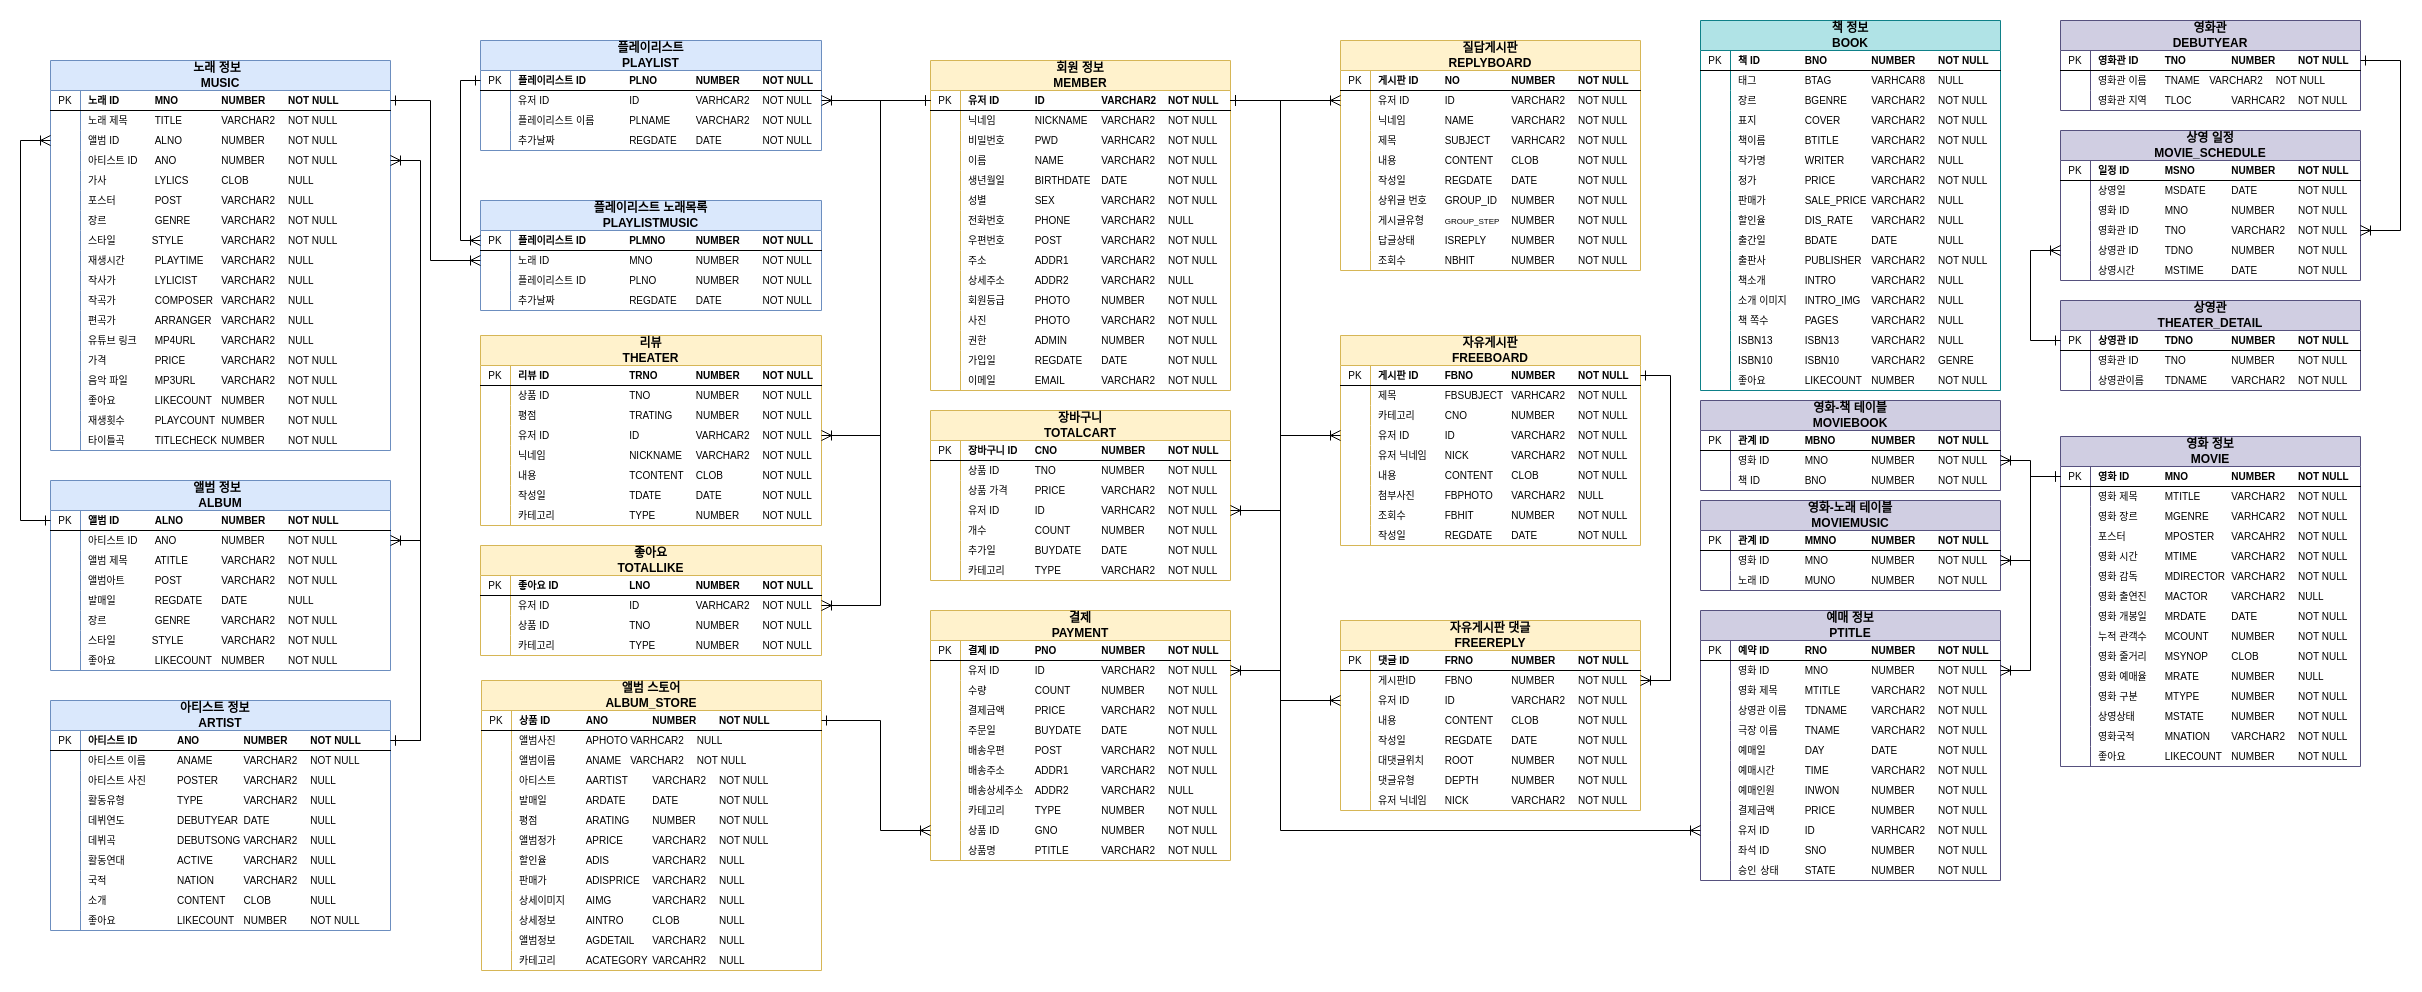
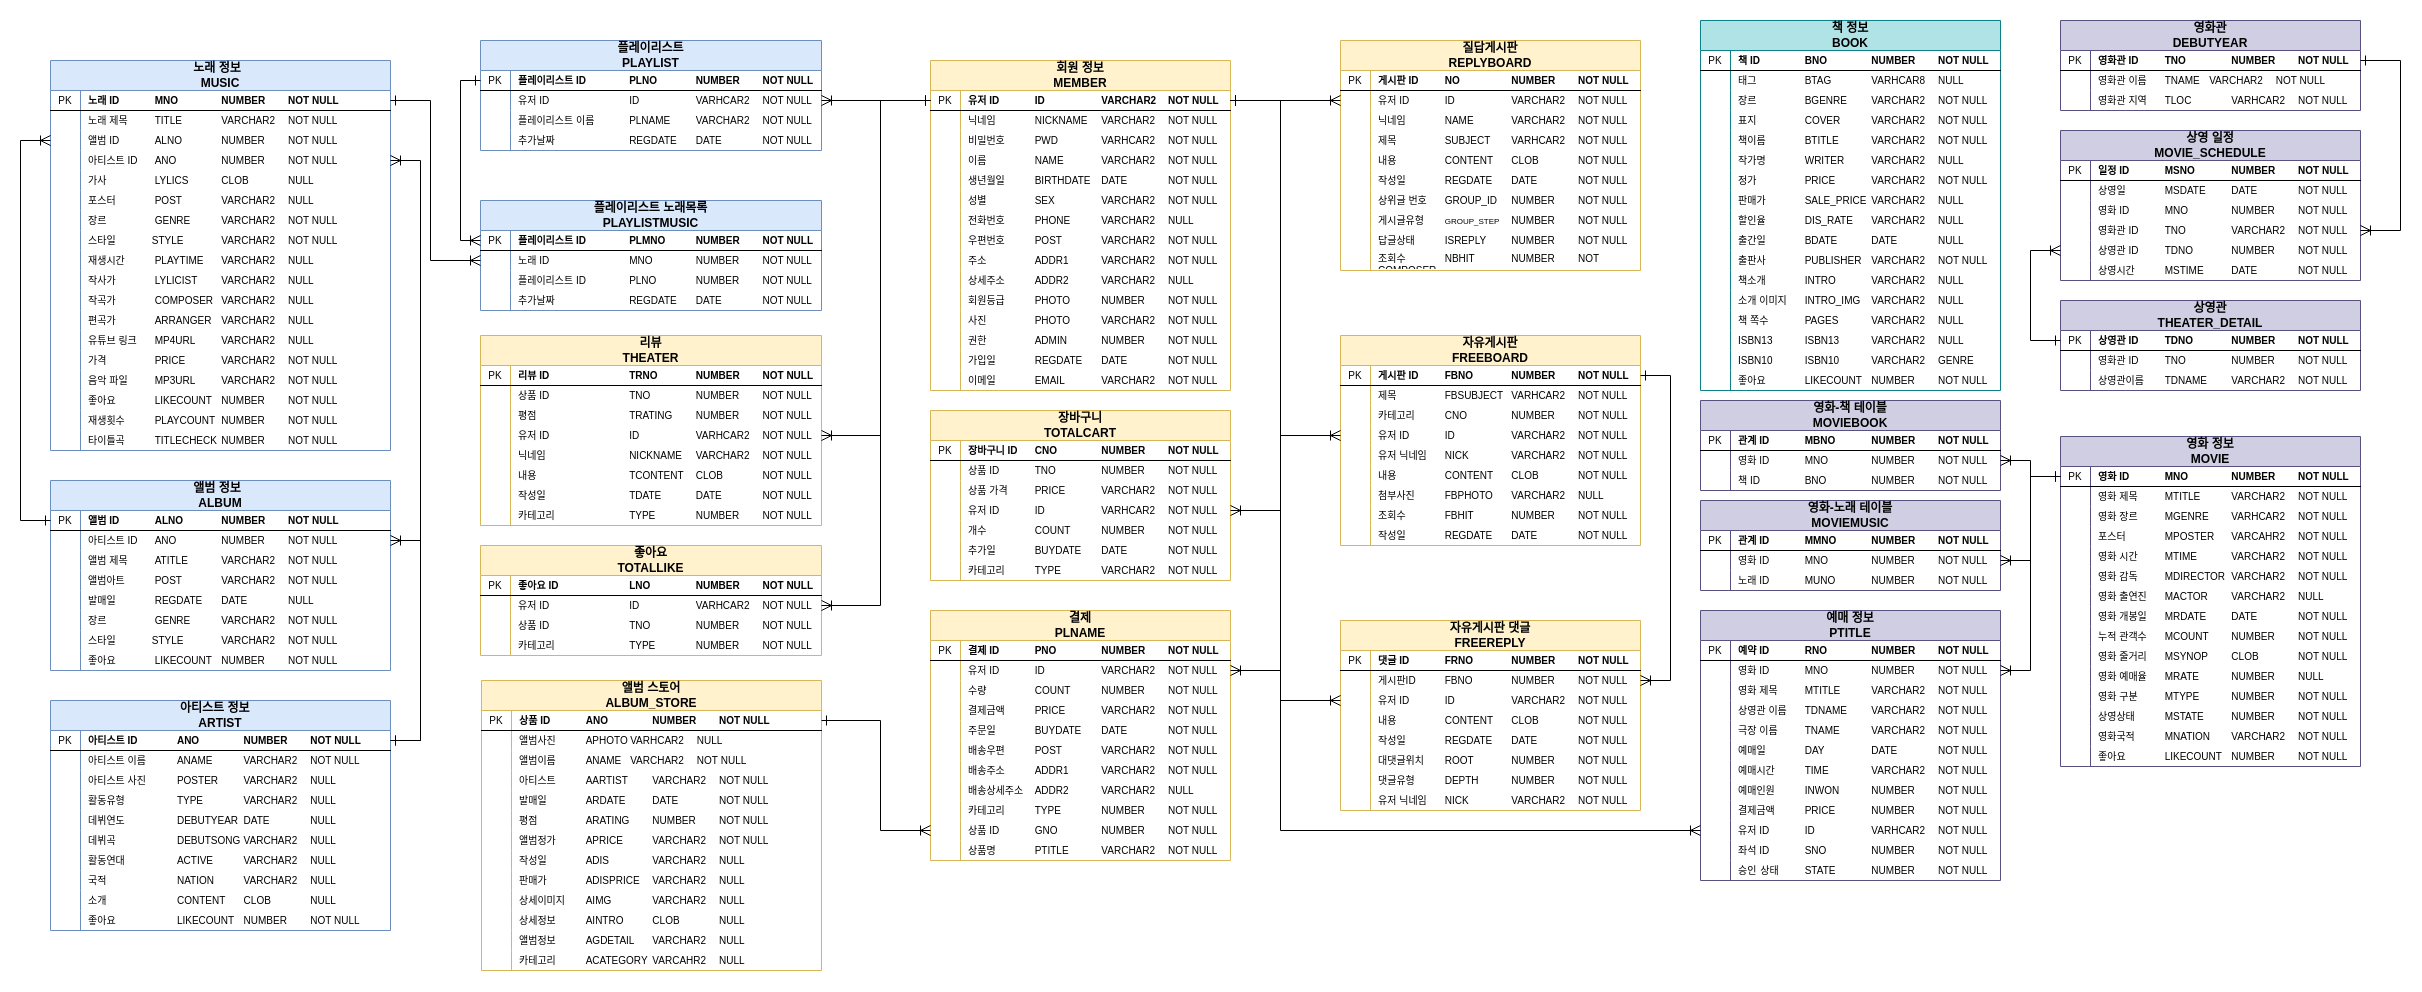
- <mxCell id="516" value="조회수&lt;span style=&quot;white-space: pre;&quot;&gt;&#09;&lt;/span&gt;&lt;span style=&quot;white-space: pre;&quot;&gt;&#09;&lt;/span&gt;NBHIT&lt;span style=&quot;white-space: pre;&quot;&gt;&#09;&lt;/span&gt;&lt;span style=&quot;white-space: pre;&quot;&gt;&#09;&lt;/span&gt;NUMBER&lt;span style=&quot;white-space: pre;&quot;&gt;&#09;&lt;/span&gt;NOT NULL" style="shape=partialRectangle;connectable=0;fillColor=none;top=0;left=0;bottom=0;right=0;align=left;spacingLeft=6;overflow=hidden;whiteSpace=wrap;html=1;fontStyle=0;verticalAlign=middle;fontSize=10;rounded=0;swimlaneFillColor=default;" parent="514" vertex="1"><mxGeometry x="30" width="270" height="20" as="geometry"><mxRectangle width="270" height="20" as="alternateBounds" /></mxGeometry></mxCell>
+ <mxCell id="516" value="조회수&lt;span style=&quot;white-space: pre;&quot;&gt;&#09;&lt;/span&gt;&lt;span style=&quot;white-space: pre;&quot;&gt;&#09;&lt;/span&gt;NBHIT&lt;span style=&quot;white-space: pre;&quot;&gt;&#09;&lt;/span&gt;&lt;span style=&quot;white-space: pre;&quot;&gt;&#09;&lt;/span&gt;NUMBER&lt;span style=&quot;white-space: pre;&quot;&gt;&#09;&lt;/span&gt;NOT COMPOSER" style="shape=partialRectangle;connectable=0;fillColor=none;top=0;left=0;bottom=0;right=0;align=left;spacingLeft=6;overflow=hidden;whiteSpace=wrap;html=1;fontStyle=0;verticalAlign=middle;fontSize=10;rounded=0;swimlaneFillColor=default;" parent="514" vertex="1"><mxGeometry x="30" width="270" height="20" as="geometry"><mxRectangle width="270" height="20" as="alternateBounds" /></mxGeometry></mxCell>
- <mxCell id="517" value="&lt;span style=&quot;font-size: 12px;&quot;&gt;결제&lt;/span&gt;&lt;br&gt;&lt;div style=&quot;font-size: 12px;&quot;&gt;PAYMENT&lt;/div&gt;" style="shape=table;startSize=30;container=1;collapsible=1;childLayout=tableLayout;fixedRows=1;rowLines=0;fontStyle=1;align=center;resizeLast=1;html=1;fillColor=#fff2cc;strokeColor=#d6b656;whiteSpace=wrap;verticalAlign=middle;fontSize=11;rounded=0;swimlaneFillColor=default;" parent="1" vertex="1"><mxGeometry x="930" y="610" width="300" height="250" as="geometry" /></mxCell>
+ <mxCell id="517" value="&lt;span style=&quot;font-size: 12px;&quot;&gt;결제&lt;/span&gt;&lt;br&gt;&lt;div style=&quot;font-size: 12px;&quot;&gt;PLNAME&lt;/div&gt;" style="shape=table;startSize=30;container=1;collapsible=1;childLayout=tableLayout;fixedRows=1;rowLines=0;fontStyle=1;align=center;resizeLast=1;html=1;fillColor=#fff2cc;strokeColor=#d6b656;whiteSpace=wrap;verticalAlign=middle;fontSize=11;rounded=0;swimlaneFillColor=default;" parent="1" vertex="1"><mxGeometry x="930" y="610" width="300" height="250" as="geometry" /></mxCell>
- <mxCell id="295" value="할인율&lt;span style=&quot;white-space: pre;&quot;&gt;&#09;&lt;/span&gt;&lt;span style=&quot;white-space: pre;&quot;&gt;&#09;&lt;/span&gt;ADIS&lt;span style=&quot;white-space: pre;&quot;&gt;&#09;&lt;/span&gt;&lt;span style=&quot;white-space: pre;&quot;&gt;&#09;&lt;/span&gt;VARCHAR2&lt;span style=&quot;white-space: pre;&quot;&gt;&#09;&lt;/span&gt;NULL" style="shape=partialRectangle;connectable=0;fillColor=none;top=0;left=0;bottom=0;right=0;align=left;spacingLeft=6;overflow=hidden;whiteSpace=wrap;html=1;fontStyle=0;verticalAlign=middle;fontSize=10;rounded=0;swimlaneFillColor=default;" parent="293" vertex="1"><mxGeometry x="30" width="310" height="20" as="geometry"><mxRectangle width="310" height="20" as="alternateBounds" /></mxGeometry></mxCell>
+ <mxCell id="295" value="작성일&lt;span style=&quot;white-space: pre;&quot;&gt;&#09;&lt;/span&gt;&lt;span style=&quot;white-space: pre;&quot;&gt;&#09;&lt;/span&gt;ADIS&lt;span style=&quot;white-space: pre;&quot;&gt;&#09;&lt;/span&gt;&lt;span style=&quot;white-space: pre;&quot;&gt;&#09;&lt;/span&gt;VARCHAR2&lt;span style=&quot;white-space: pre;&quot;&gt;&#09;&lt;/span&gt;NULL" style="shape=partialRectangle;connectable=0;fillColor=none;top=0;left=0;bottom=0;right=0;align=left;spacingLeft=6;overflow=hidden;whiteSpace=wrap;html=1;fontStyle=0;verticalAlign=middle;fontSize=10;rounded=0;swimlaneFillColor=default;" parent="293" vertex="1"><mxGeometry x="30" width="310" height="20" as="geometry"><mxRectangle width="310" height="20" as="alternateBounds" /></mxGeometry></mxCell>
